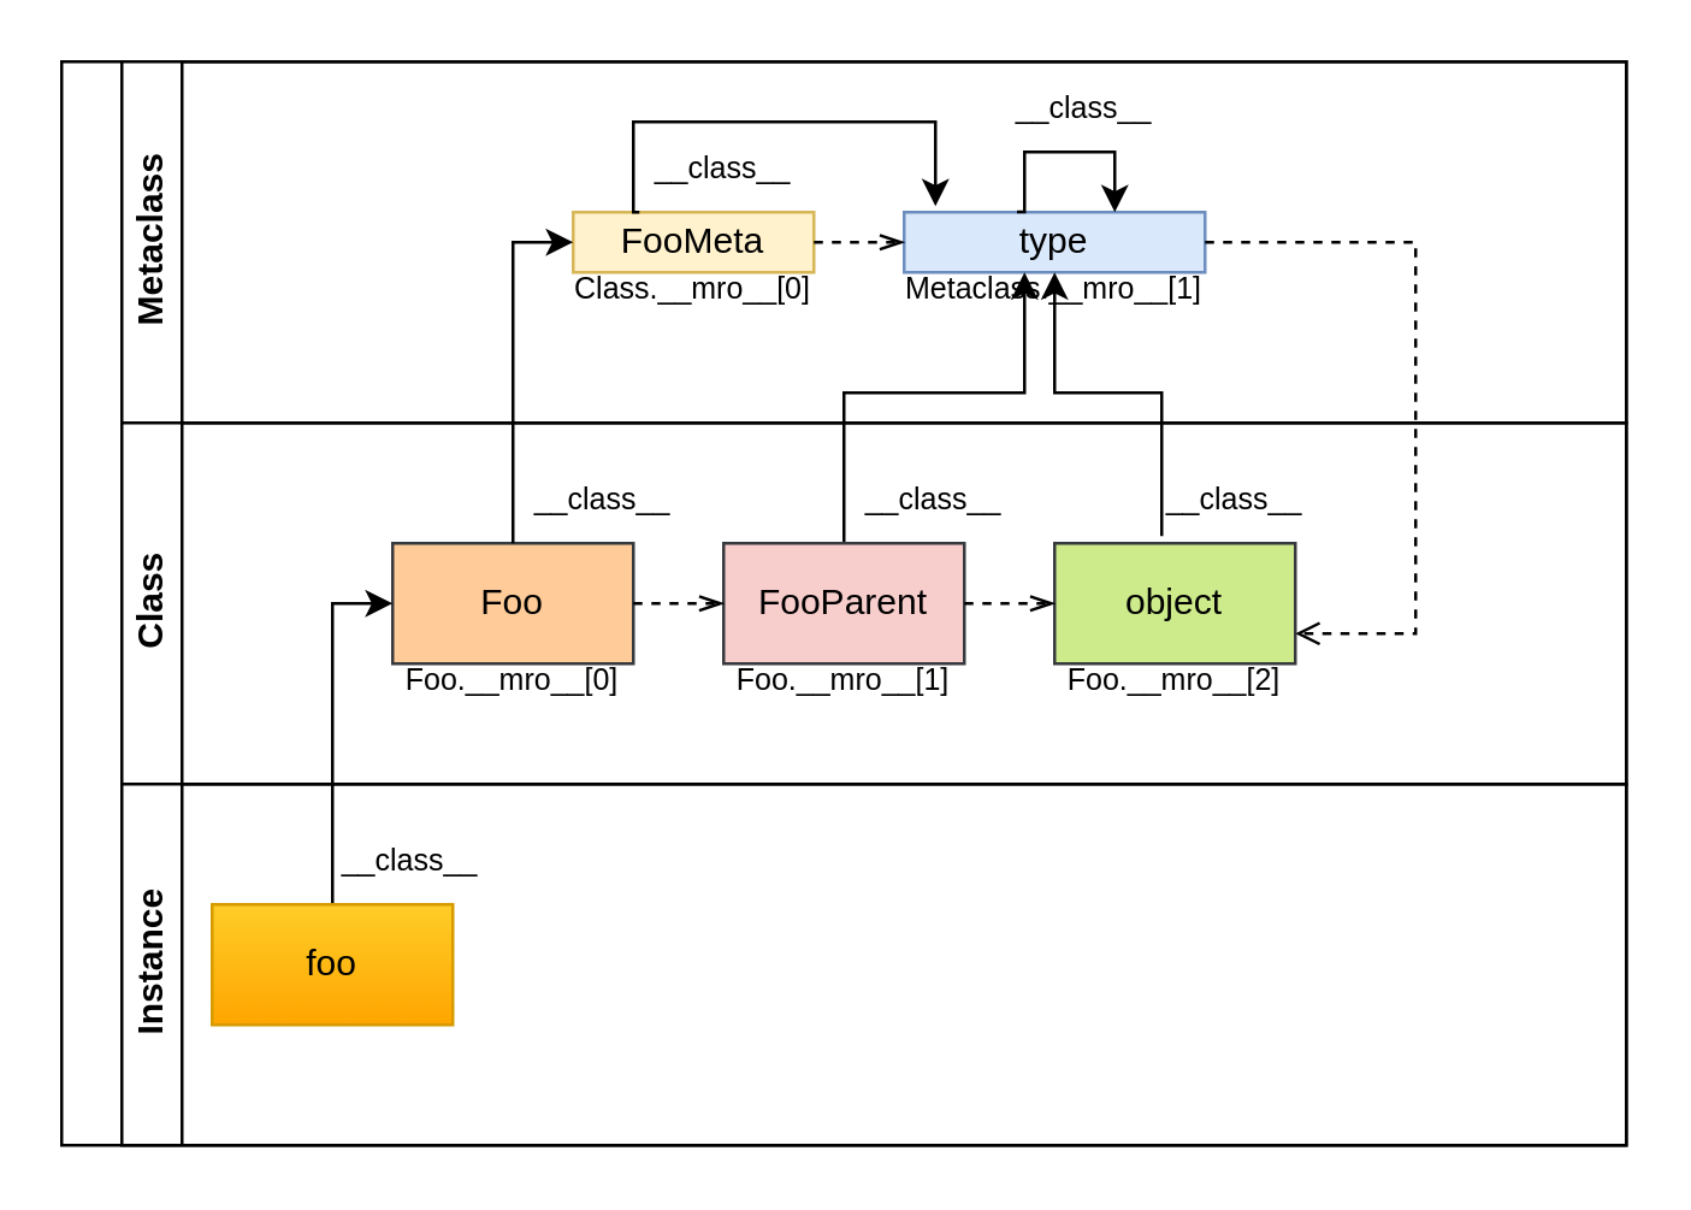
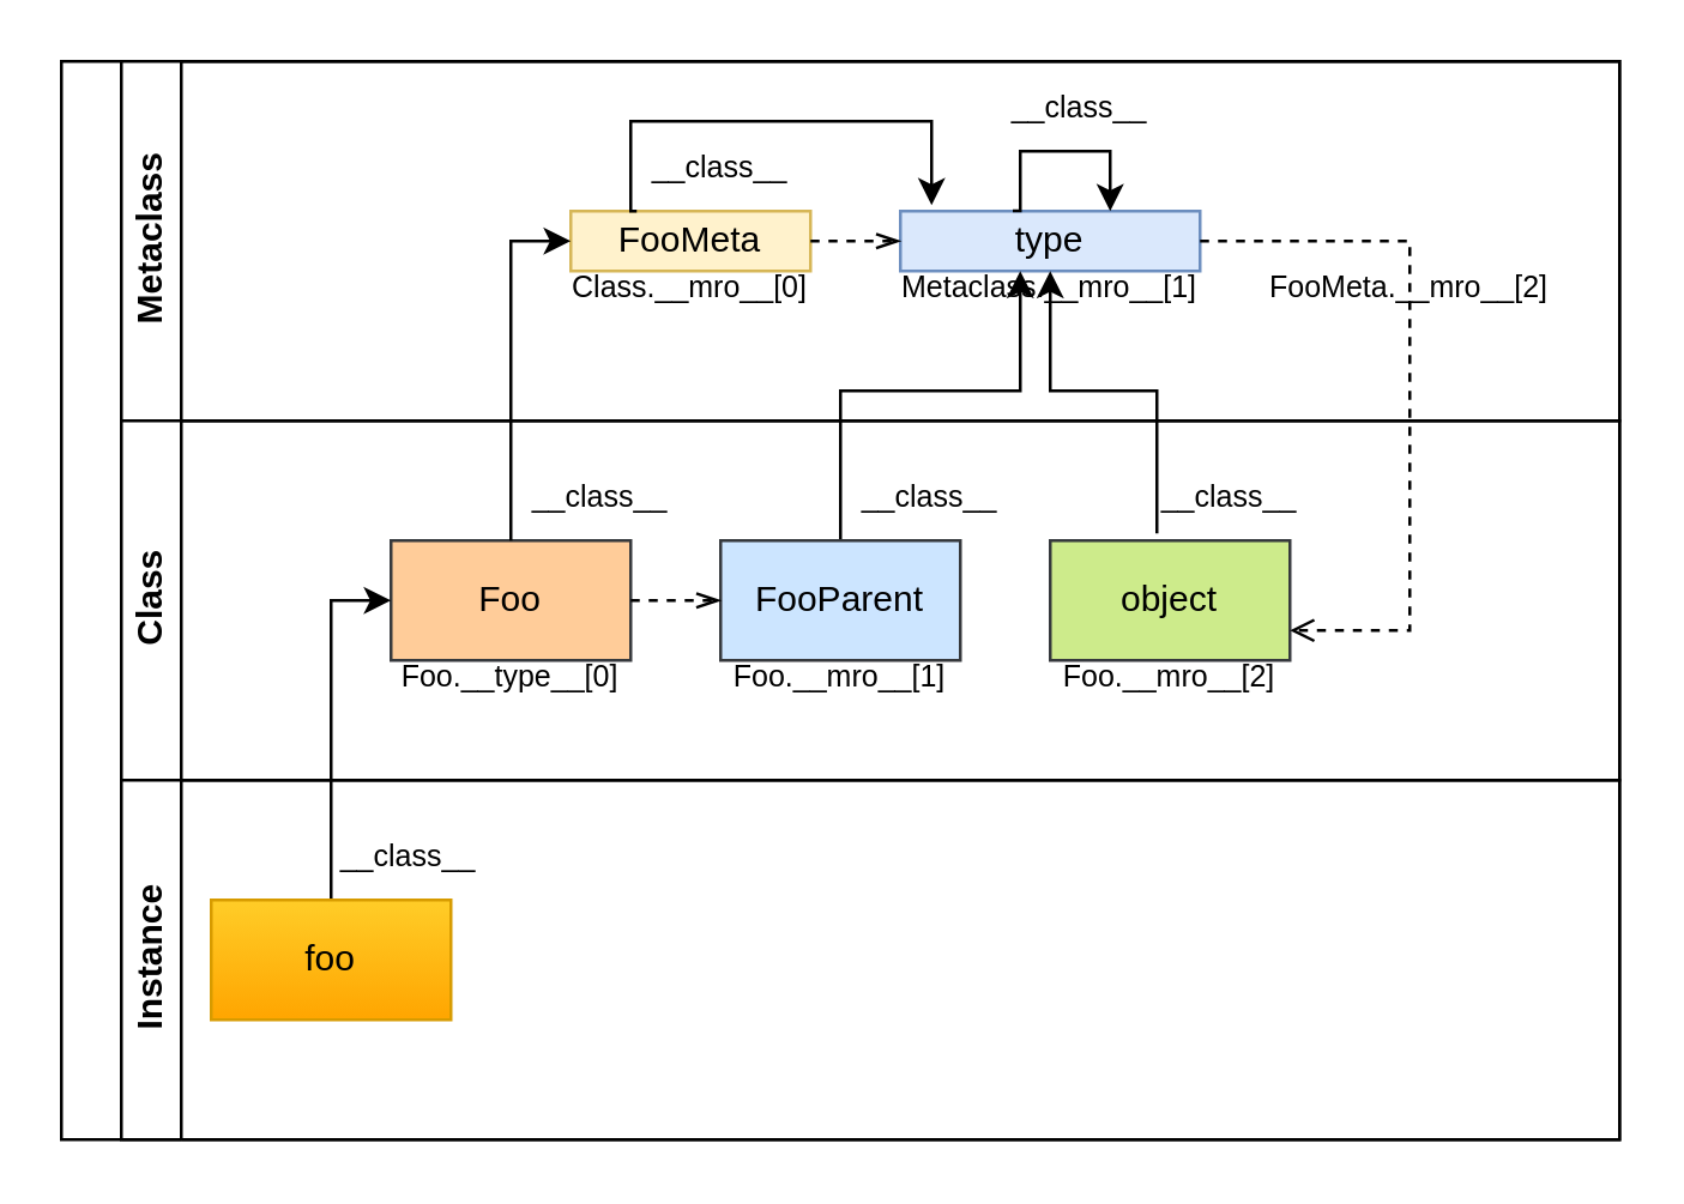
+ <mxCell id="8" value="FooMeta.__mro__[2]" style="text;html=1;strokeColor=none;fillColor=none;align=center;verticalAlign=middle;whiteSpace=wrap;rounded=0;fontSize=10;" vertex="1" parent="3"><mxGeometry x="400" y="60" width="60" height="30" as="geometry" /></mxCell>
- <mxCell id="17" value="FooParent" style="rounded=0;whiteSpace=wrap;html=1;fontFamily=Helvetica;fontSize=12;align=center;fillColor=#f8cecc;strokeColor=#36393d;" vertex="1" parent="15"><mxGeometry x="200" y="40" width="80" height="40" as="geometry" /></mxCell>
+ <mxCell id="17" value="FooParent" style="rounded=0;whiteSpace=wrap;html=1;fontFamily=Helvetica;fontSize=12;align=center;fillColor=#cce5ff;strokeColor=#36393d;" vertex="1" parent="15"><mxGeometry x="200" y="40" width="80" height="40" as="geometry" /></mxCell>
- <mxCell id="20" value="" style="endArrow=openThin;dashed=1;html=1;rounded=0;endFill=0;" edge="1" parent="15" source="17" target="18"><mxGeometry width="50" height="50" relative="1" as="geometry"><mxPoint x="270" y="59.76" as="sourcePoint" /><mxPoint x="310.0" y="59.76" as="targetPoint" /></mxGeometry></mxCell>
- <mxCell id="23" value="Foo.__mro__[0]" style="text;html=1;strokeColor=none;fillColor=none;align=center;verticalAlign=middle;whiteSpace=wrap;rounded=0;fontSize=10;" vertex="1" parent="15"><mxGeometry x="100" y="70" width="60" height="30" as="geometry" /></mxCell>
+ <mxCell id="23" value="Foo.__type__[0]" style="text;html=1;strokeColor=none;fillColor=none;align=center;verticalAlign=middle;whiteSpace=wrap;rounded=0;fontSize=10;" vertex="1" parent="15"><mxGeometry x="100" y="70" width="60" height="30" as="geometry" /></mxCell>
